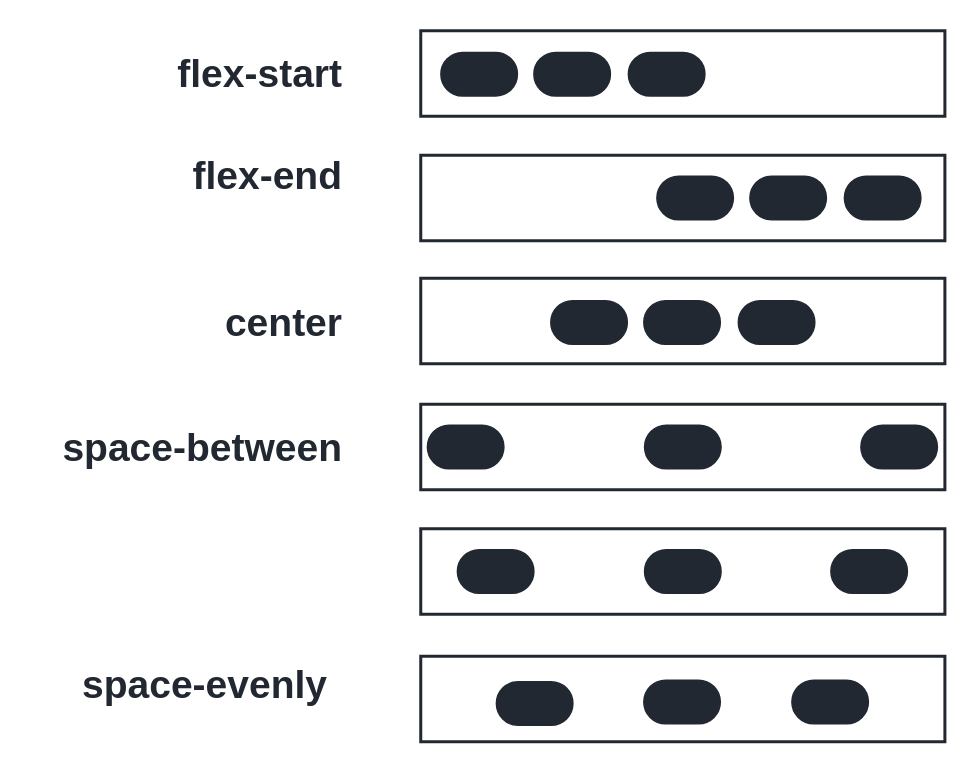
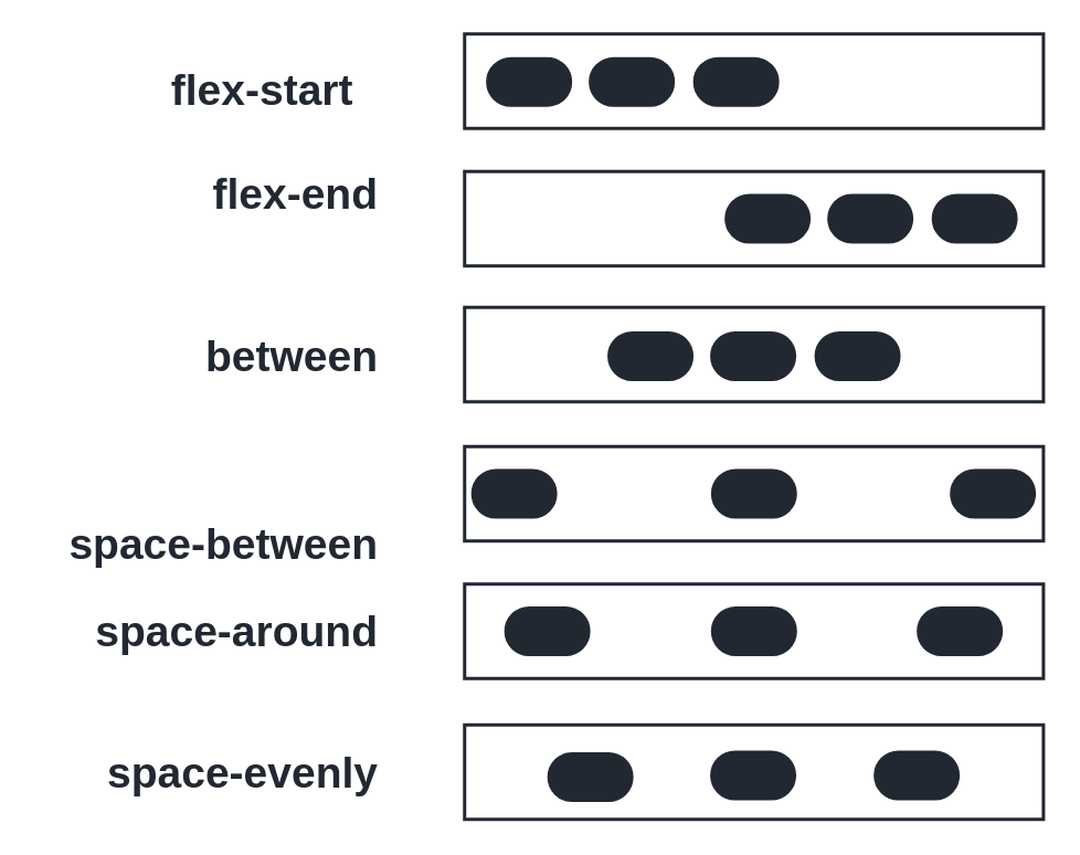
- <mxCell id="2" value="flex-start" style="text;html=1;align=right;verticalAlign=middle;whiteSpace=wrap;rounded=0;fillColor=none;fontColor=light-dark(#222832,#FFFFFF);strokeColor=none;fontSize=26;fontStyle=1" parent="1" vertex="1"><mxGeometry x="90" y="33.5" width="140" height="30" as="geometry" /></mxCell>
+ <mxCell id="2" value="flex-start" style="text;html=1;align=right;verticalAlign=middle;whiteSpace=wrap;rounded=0;fillColor=none;fontColor=light-dark(#222832,#FFFFFF);strokeColor=none;fontSize=26;fontStyle=1" parent="1" vertex="1"><mxGeometry x="75" y="38.5" width="140" height="30" as="geometry" /></mxCell>
- <mxCell id="28" value="center" style="text;html=1;align=right;verticalAlign=middle;whiteSpace=wrap;rounded=0;fillColor=none;fontColor=light-dark(#222832,#FFFFFF);strokeColor=none;fontSize=26;fontStyle=1" parent="1" vertex="1"><mxGeometry x="90" y="199.5" width="140" height="30" as="geometry" /></mxCell>
+ <mxCell id="28" value="between" style="text;html=1;align=right;verticalAlign=middle;whiteSpace=wrap;rounded=0;fillColor=none;fontColor=light-dark(#222832,#FFFFFF);strokeColor=none;fontSize=26;fontStyle=1" parent="1" vertex="1"><mxGeometry x="90" y="199.5" width="140" height="30" as="geometry" /></mxCell>
- <mxCell id="29" value="space-between" style="text;html=1;align=right;verticalAlign=middle;whiteSpace=wrap;rounded=0;fillColor=none;fontColor=light-dark(#222832,#FFFFFF);strokeColor=none;fontSize=26;fontStyle=1" parent="1" vertex="1"><mxGeometry x="40" y="282.5" width="190" height="30" as="geometry" /></mxCell>
+ <mxCell id="29" value="space-between" style="text;html=1;align=right;verticalAlign=middle;whiteSpace=wrap;rounded=0;fillColor=none;fontColor=light-dark(#222832,#FFFFFF);strokeColor=none;fontSize=26;fontStyle=1" parent="1" vertex="1"><mxGeometry x="40" y="312.5" width="190" height="30" as="geometry" /></mxCell>
+ <mxCell id="30" value="space-around" style="text;html=1;align=right;verticalAlign=middle;whiteSpace=wrap;rounded=0;fillColor=none;fontColor=light-dark(#222832,#FFFFFF);strokeColor=none;fontSize=26;fontStyle=1" parent="1" vertex="1"><mxGeometry x="20" y="365.5" width="210" height="30" as="geometry" /></mxCell>
- <mxCell id="31" value="space-evenly" style="text;html=1;align=right;verticalAlign=middle;whiteSpace=wrap;rounded=0;fillColor=none;fontColor=light-dark(#222832,#FFFFFF);strokeColor=none;fontSize=26;fontStyle=1" parent="1" vertex="1"><mxGeometry x="10" y="440.5" width="210" height="30" as="geometry" /></mxCell>
+ <mxCell id="31" value="space-evenly" style="text;html=1;align=right;verticalAlign=middle;whiteSpace=wrap;rounded=0;fillColor=none;fontColor=light-dark(#222832,#FFFFFF);strokeColor=none;fontSize=26;fontStyle=1" parent="1" vertex="1"><mxGeometry x="20" y="450.5" width="210" height="30" as="geometry" /></mxCell>
